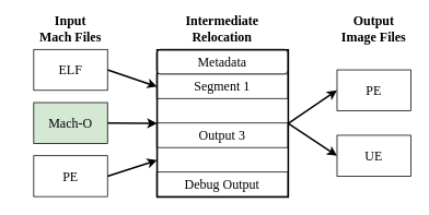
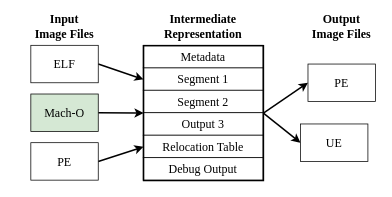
- <mxCell id="8" value="&lt;b&gt;Input&lt;br&gt;Mach Files&lt;/b&gt;" style="text;html=1;strokeColor=none;fillColor=none;align=center;verticalAlign=middle;whiteSpace=wrap;rounded=0;fontFamily=LMRoman10-Regular;fontSize=16;fontColor=default;" parent="1" vertex="1"><mxGeometry x="20" y="20" width="130" height="30" as="geometry" /></mxCell>
+ <mxCell id="8" value="&lt;b&gt;Input&lt;br&gt;Image Files&lt;/b&gt;" style="text;html=1;strokeColor=none;fillColor=none;align=center;verticalAlign=middle;whiteSpace=wrap;rounded=0;fontFamily=LMRoman10-Regular;fontSize=16;fontColor=default;" parent="1" vertex="1"><mxGeometry x="20" y="20" width="130" height="30" as="geometry" /></mxCell>
- <mxCell id="14" value="&lt;b&gt;Intermediate&lt;br&gt;Relocation&lt;/b&gt;" style="text;html=1;strokeColor=none;fillColor=none;align=center;verticalAlign=middle;whiteSpace=wrap;rounded=0;fontFamily=LMRoman10-Regular;fontSize=16;fontColor=default;" parent="1" vertex="1"><mxGeometry x="190" y="20" width="160" height="30" as="geometry" /></mxCell>
+ <mxCell id="14" value="&lt;b&gt;Intermediate&lt;br&gt;Representation&lt;/b&gt;" style="text;html=1;strokeColor=none;fillColor=none;align=center;verticalAlign=middle;whiteSpace=wrap;rounded=0;fontFamily=LMRoman10-Regular;fontSize=16;fontColor=default;" parent="1" vertex="1"><mxGeometry x="190" y="20" width="160" height="30" as="geometry" /></mxCell>
- <mxCell id="15" value="&lt;font style=&quot;font-size: 16px;&quot; face=&quot;LMRoman10-Regular&quot;&gt;Metadata&lt;/font&gt;" style="whiteSpace=wrap;html=1;strokeWidth=1;rounded=1;" parent="1" vertex="1"><mxGeometry x="190" y="60" width="160" height="30" as="geometry" /></mxCell>
+ <mxCell id="15" value="&lt;font style=&quot;font-size: 16px;&quot; face=&quot;LMRoman10-Regular&quot;&gt;Metadata&lt;/font&gt;" style="rounded=0;whiteSpace=wrap;html=1;strokeWidth=1;" parent="1" vertex="1"><mxGeometry x="190" y="60" width="160" height="30" as="geometry" /></mxCell>
+ <mxCell id="10" value="&lt;span style=&quot;font-family: LMRoman10-Regular; font-size: 16px;&quot;&gt;Segment&lt;/span&gt;&lt;font style=&quot;font-size: 16px;&quot; face=&quot;LMRoman10-Regular&quot;&gt;&amp;nbsp;2&lt;/font&gt;" style="rounded=0;whiteSpace=wrap;html=1;strokeWidth=1;" parent="1" vertex="1"><mxGeometry x="190" y="120" width="160" height="30" as="geometry" /></mxCell>
- <mxCell id="19" value="&lt;font face=&quot;LMRoman10-Regular&quot; style=&quot;font-size: 16px;&quot;&gt;UE&lt;/font&gt;" style="rounded=0;whiteSpace=wrap;html=1;" parent="1" vertex="1"><mxGeometry x="410" y="165" width="90" height="50" as="geometry" /></mxCell>
+ <mxCell id="19" value="&lt;font face=&quot;LMRoman10-Regular&quot; style=&quot;font-size: 16px;&quot;&gt;UE&lt;/font&gt;" style="rounded=0;whiteSpace=wrap;html=1;" parent="1" vertex="1"><mxGeometry x="400" y="165" width="90" height="50" as="geometry" /></mxCell>
+ <mxCell id="12" value="&lt;font style=&quot;font-size: 16px;&quot; face=&quot;LMRoman10-Regular&quot;&gt;Relocation Table&lt;br&gt;&lt;/font&gt;" style="rounded=0;whiteSpace=wrap;html=1;" parent="1" vertex="1"><mxGeometry x="190" y="180" width="160" height="30" as="geometry" /></mxCell>
